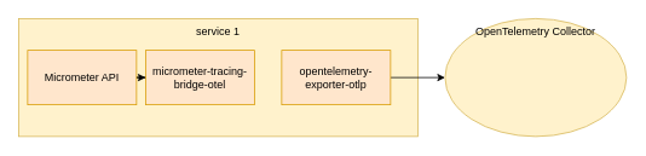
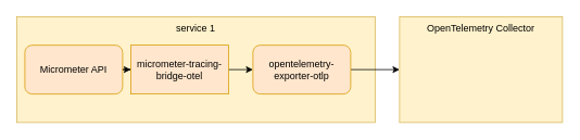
- <mxCell id="4" value="Micrometer API" style="rounded=0;whiteSpace=wrap;html=1;fillColor=#ffe6cc;strokeColor=#d79b00;" vertex="1" parent="1"><mxGeometry x="30" y="55" width="120" height="60" as="geometry" /></mxCell>
+ <mxCell id="4" value="Micrometer API" style="whiteSpace=wrap;html=1;fillColor=#ffe6cc;strokeColor=#d79b00;rounded=1;" vertex="1" parent="1"><mxGeometry x="30" y="55" width="120" height="60" as="geometry" /></mxCell>
+ <mxCell id="5" style="edgeStyle=orthogonalEdgeStyle;rounded=0;orthogonalLoop=1;jettySize=auto;html=1;exitX=1;exitY=0.5;exitDx=0;exitDy=0;entryX=0;entryY=0.5;entryDx=0;entryDy=0;" edge="1" parent="1" source="6" target="8"><mxGeometry relative="1" as="geometry" /></mxCell>
- <mxCell id="8" value="opentelemetry-exporter-otlp" style="rounded=0;whiteSpace=wrap;html=1;fillColor=#ffe6cc;strokeColor=#d79b00;" vertex="1" parent="1"><mxGeometry x="310" y="55" width="120" height="60" as="geometry" /></mxCell>
+ <mxCell id="8" value="opentelemetry-exporter-otlp" style="whiteSpace=wrap;html=1;fillColor=#ffe6cc;strokeColor=#d79b00;rounded=1;" vertex="1" parent="1"><mxGeometry x="310" y="55" width="120" height="60" as="geometry" /></mxCell>
- <mxCell id="9" value="OpenTelemetry Collector" style="ellipse;whiteSpace=wrap;html=1;horizontal=1;verticalAlign=top;fillColor=#fff2cc;strokeColor=#d6b656;" vertex="1" parent="1"><mxGeometry x="490" y="20" width="200" height="130" as="geometry" /></mxCell>
+ <mxCell id="9" value="OpenTelemetry Collector" style="rounded=0;whiteSpace=wrap;html=1;horizontal=1;verticalAlign=top;fillColor=#fff2cc;strokeColor=#d6b656;" vertex="1" parent="1"><mxGeometry x="490" y="20" width="200" height="130" as="geometry" /></mxCell>
